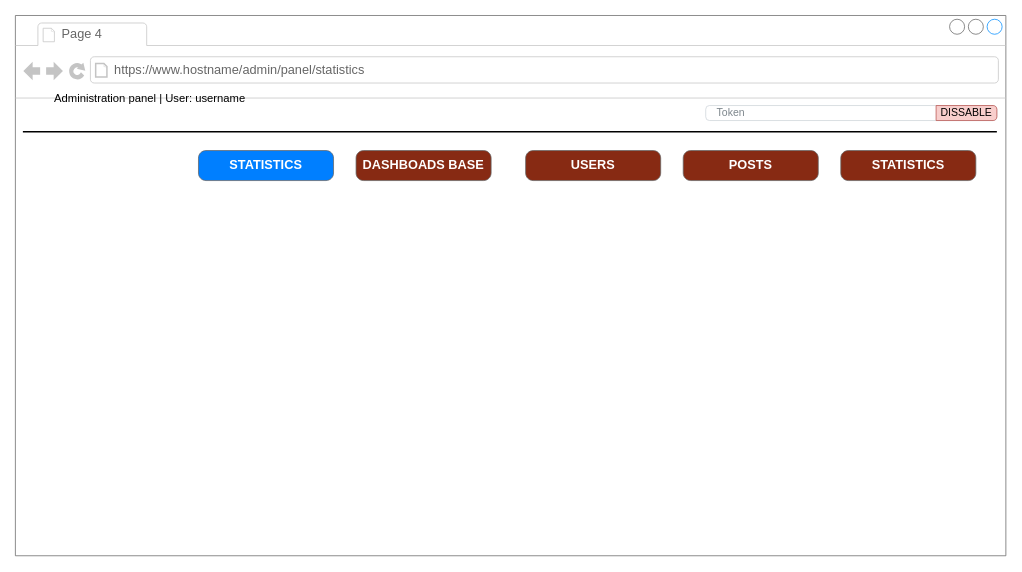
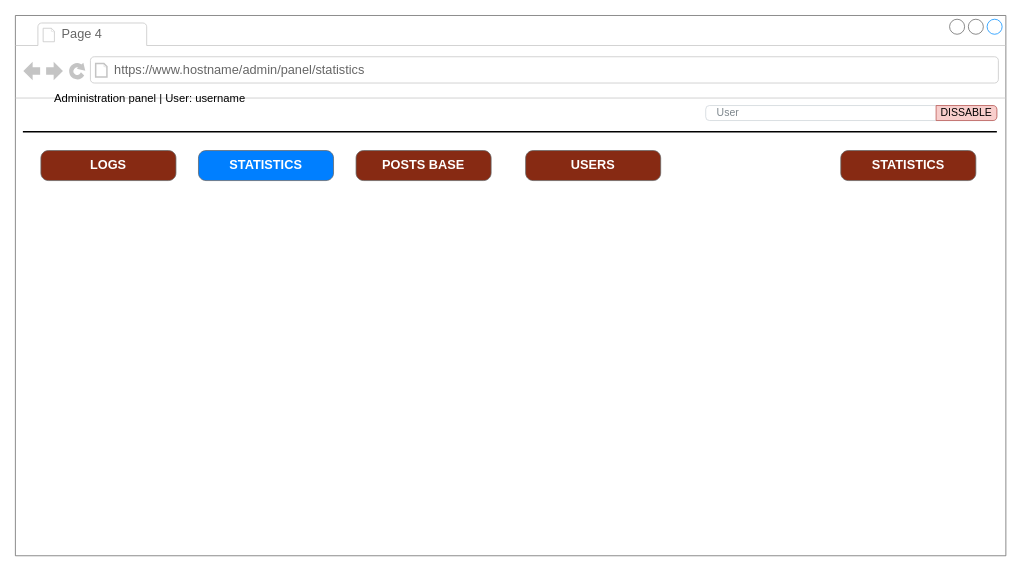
- <mxCell id="5" value="Token" style="html=1;shadow=0;dashed=0;shape=mxgraph.bootstrap.rrect;rSize=5;strokeColor=#CED4DA;html=1;whiteSpace=wrap;fillColor=#FFFFFF;fontColor=#7D868C;align=left;spacingLeft=0;spacing=15;fontSize=14;" parent="2" vertex="1"><mxGeometry x="920" y="120" width="388" height="20" as="geometry" /></mxCell>
+ <mxCell id="5" value="User" style="html=1;shadow=0;dashed=0;shape=mxgraph.bootstrap.rrect;rSize=5;strokeColor=#CED4DA;html=1;whiteSpace=wrap;fillColor=#FFFFFF;fontColor=#7D868C;align=left;spacingLeft=0;spacing=15;fontSize=14;" parent="2" vertex="1"><mxGeometry x="920" y="120" width="388" height="20" as="geometry" /></mxCell>
+ <mxCell id="10" value="LOGS" style="strokeWidth=1;shadow=0;dashed=0;align=center;html=1;shape=mxgraph.mockup.buttons.button;strokeColor=#666666;fontColor=#ffffff;mainText=;buttonStyle=round;fontSize=17;fontStyle=1;fillColor=#872A13;whiteSpace=wrap;" parent="9" vertex="1"><mxGeometry width="180" height="40" as="geometry" /></mxCell>
- <mxCell id="12" value="DASHBOADS BASE" style="strokeWidth=1;shadow=0;dashed=0;align=center;html=1;shape=mxgraph.mockup.buttons.button;strokeColor=#666666;fontColor=#ffffff;mainText=;buttonStyle=round;fontSize=17;fontStyle=1;fillColor=#872A13;whiteSpace=wrap;" parent="9" vertex="1"><mxGeometry x="420" width="180" height="40" as="geometry" /></mxCell>
+ <mxCell id="12" value="POSTS BASE" style="strokeWidth=1;shadow=0;dashed=0;align=center;html=1;shape=mxgraph.mockup.buttons.button;strokeColor=#666666;fontColor=#ffffff;mainText=;buttonStyle=round;fontSize=17;fontStyle=1;fillColor=#872A13;whiteSpace=wrap;" parent="9" vertex="1"><mxGeometry x="420" width="180" height="40" as="geometry" /></mxCell>
- <mxCell id="14" value="POSTS" style="strokeWidth=1;shadow=0;dashed=0;align=center;html=1;shape=mxgraph.mockup.buttons.button;strokeColor=#666666;fontColor=#ffffff;mainText=;buttonStyle=round;fontSize=17;fontStyle=1;fillColor=#872A13;whiteSpace=wrap;" parent="9" vertex="1"><mxGeometry x="856" width="180" height="40" as="geometry" /></mxCell>
